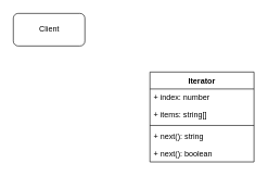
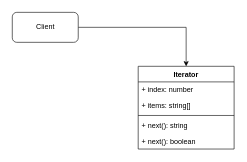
+ <mxCell id="8" style="edgeStyle=orthogonalEdgeStyle;rounded=0;orthogonalLoop=1;jettySize=auto;html=1;exitX=1;exitY=0.5;exitDx=0;exitDy=0;" edge="1" parent="1" source="9" target="2"><mxGeometry relative="1" as="geometry"><Array as="points"><mxPoint x="310" y="45" /></Array></mxGeometry></mxCell>
